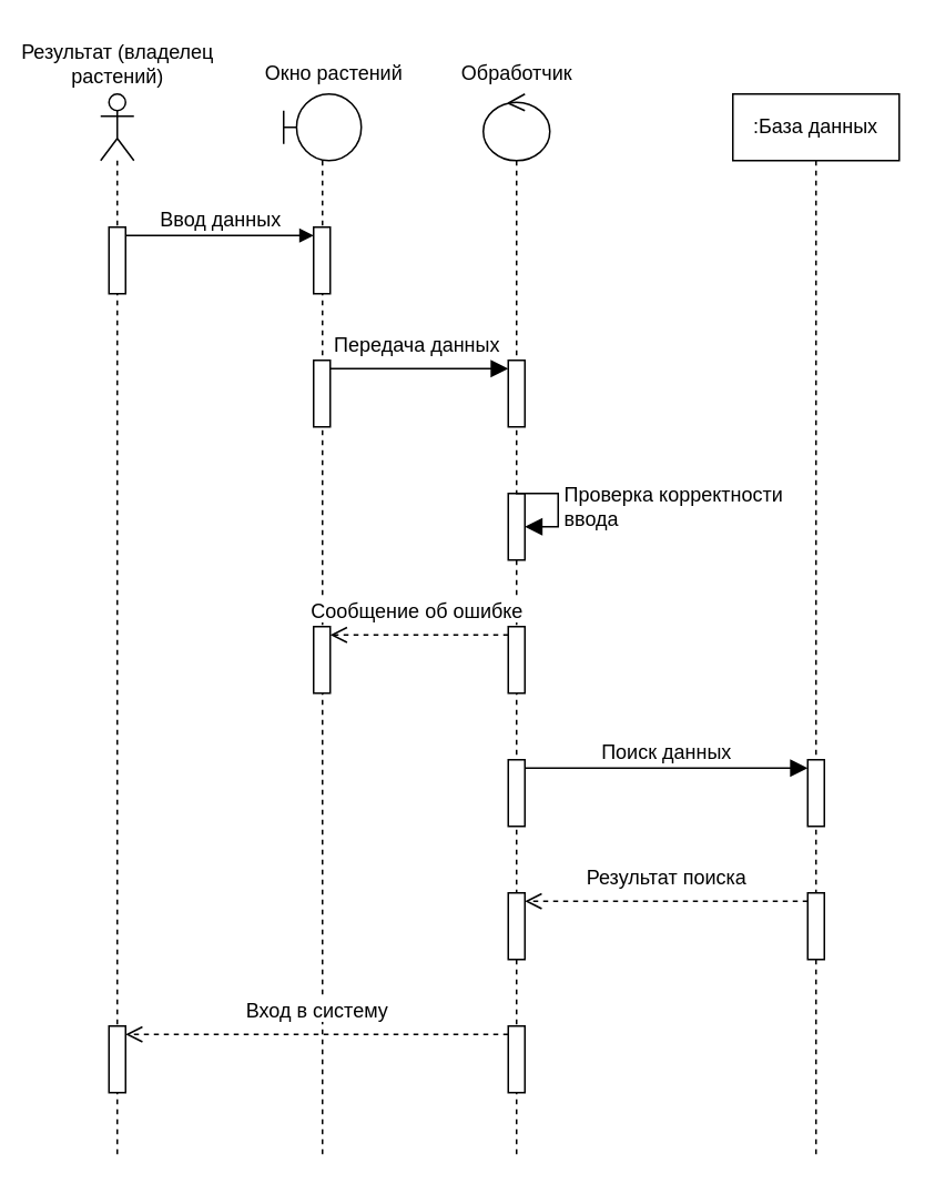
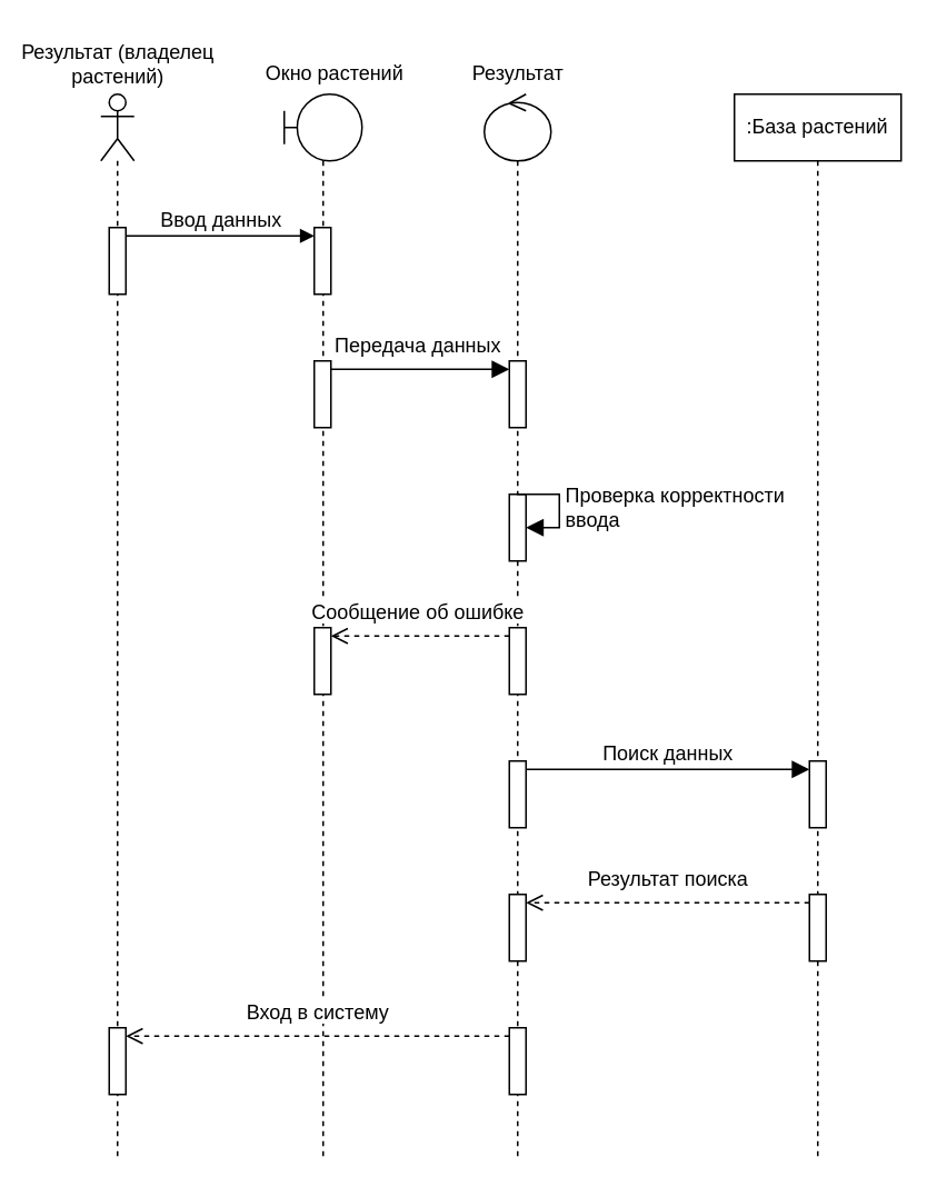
- <mxCell id="28" value="&lt;span style=&quot;font-weight: 400;&quot;&gt;Обработчик&lt;/span&gt;" style="text;align=center;fontStyle=1;verticalAlign=middle;spacingLeft=3;spacingRight=3;strokeColor=none;rotatable=0;points=[[0,0.5],[1,0.5]];portConstraint=eastwest;html=1;" parent="1" vertex="1"><mxGeometry x="260" y="26" width="100" height="36" as="geometry" /></mxCell>
+ <mxCell id="28" value="&lt;span style=&quot;font-weight: 400;&quot;&gt;Результат&lt;/span&gt;" style="text;align=center;fontStyle=1;verticalAlign=middle;spacingLeft=3;spacingRight=3;strokeColor=none;rotatable=0;points=[[0,0.5],[1,0.5]];portConstraint=eastwest;html=1;" parent="1" vertex="1"><mxGeometry x="260" y="26" width="100" height="36" as="geometry" /></mxCell>
- <mxCell id="20" value=":База данных" style="shape=umlLifeline;perimeter=lifelinePerimeter;whiteSpace=wrap;html=1;container=1;dropTarget=0;collapsible=0;recursiveResize=0;outlineConnect=0;portConstraint=eastwest;newEdgeStyle={&quot;curved&quot;:0,&quot;rounded&quot;:0};" parent="1" vertex="1"><mxGeometry x="440" y="56" width="100" height="640" as="geometry" /></mxCell>
+ <mxCell id="20" value=":База растений" style="shape=umlLifeline;perimeter=lifelinePerimeter;whiteSpace=wrap;html=1;container=1;dropTarget=0;collapsible=0;recursiveResize=0;outlineConnect=0;portConstraint=eastwest;newEdgeStyle={&quot;curved&quot;:0,&quot;rounded&quot;:0};" parent="1" vertex="1"><mxGeometry x="440" y="56" width="100" height="640" as="geometry" /></mxCell>
